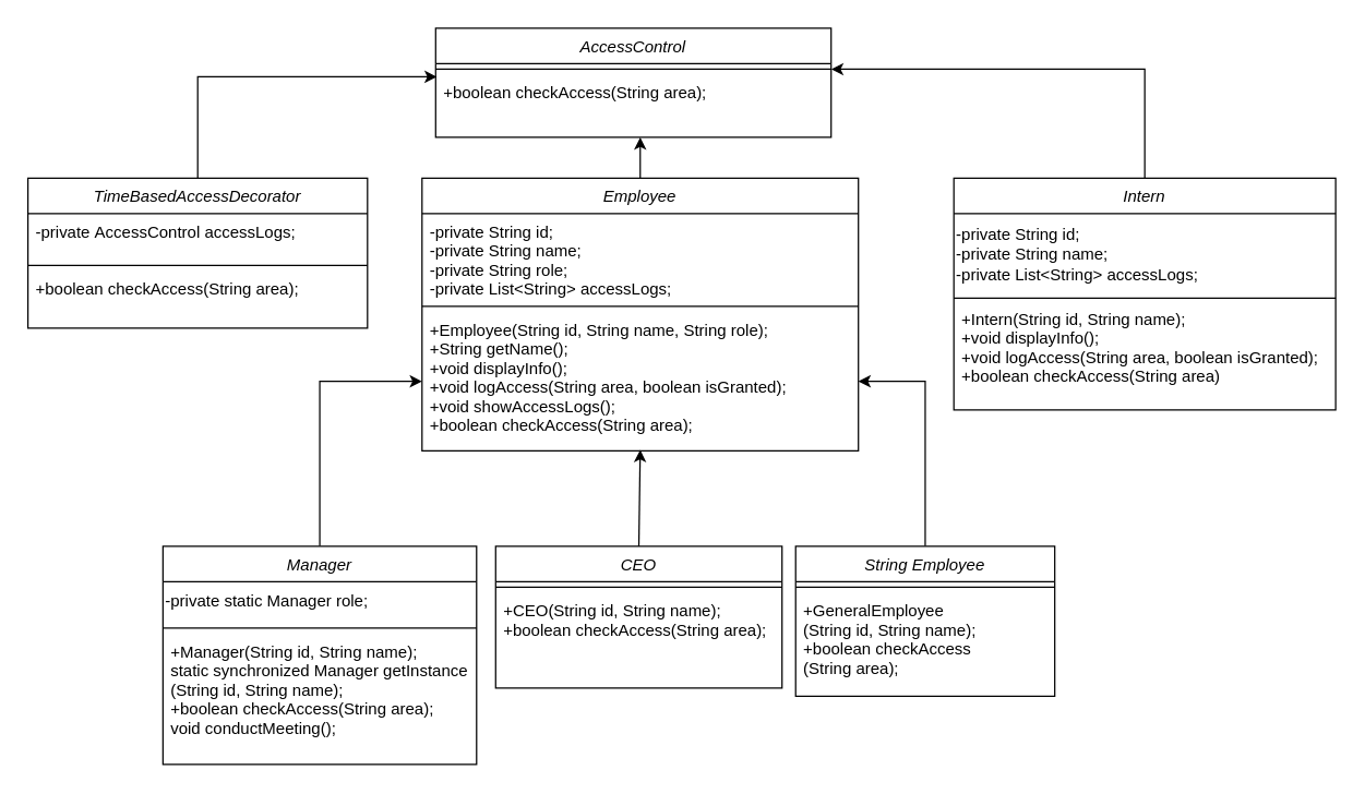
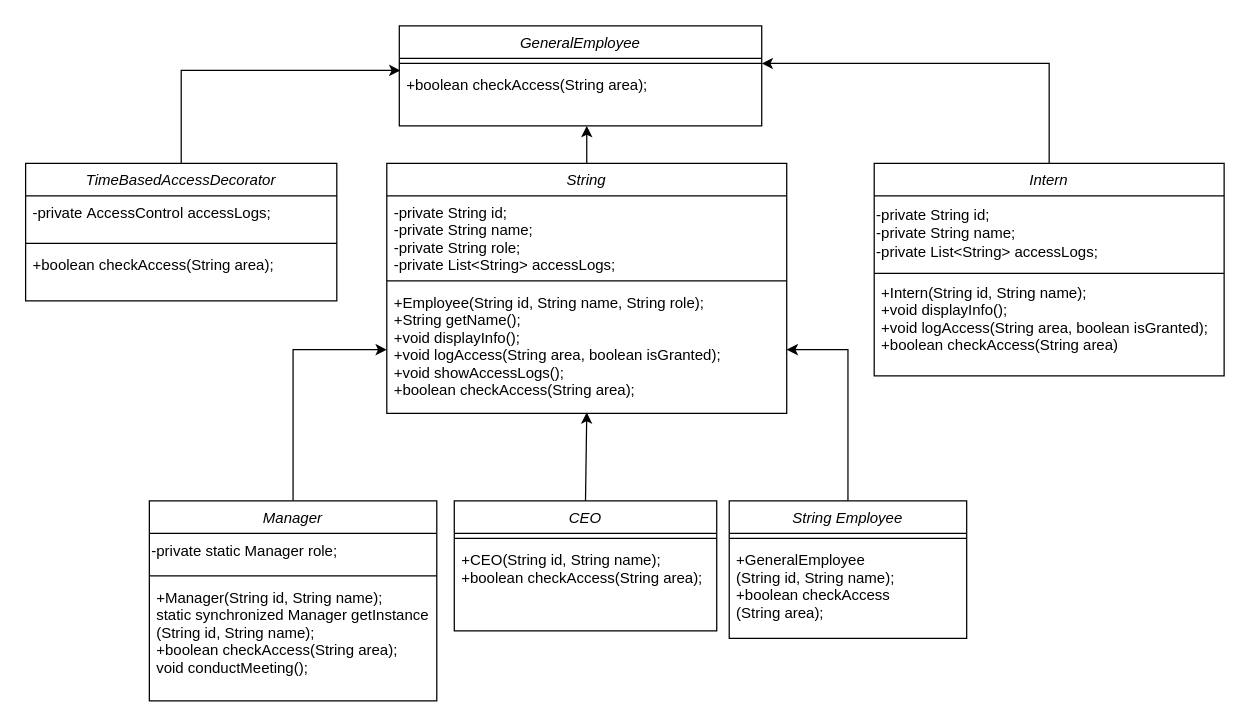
- <mxCell id="23" value="AccessControl" style="swimlane;fontStyle=2;align=center;verticalAlign=top;childLayout=stackLayout;horizontal=1;startSize=26;horizontalStack=0;resizeParent=1;resizeLast=0;collapsible=1;marginBottom=0;rounded=0;shadow=0;strokeWidth=1;" parent="1" vertex="1"><mxGeometry x="319" y="20" width="290" height="80" as="geometry"><mxRectangle x="220" y="120" width="160" height="26" as="alternateBounds" /></mxGeometry></mxCell>
+ <mxCell id="23" value="GeneralEmployee" style="swimlane;fontStyle=2;align=center;verticalAlign=top;childLayout=stackLayout;horizontal=1;startSize=26;horizontalStack=0;resizeParent=1;resizeLast=0;collapsible=1;marginBottom=0;rounded=0;shadow=0;strokeWidth=1;" parent="1" vertex="1"><mxGeometry x="319" y="20" width="290" height="80" as="geometry"><mxRectangle x="220" y="120" width="160" height="26" as="alternateBounds" /></mxGeometry></mxCell>
- <mxCell id="3" value="Employee" style="swimlane;fontStyle=2;align=center;verticalAlign=top;childLayout=stackLayout;horizontal=1;startSize=26;horizontalStack=0;resizeParent=1;resizeLast=0;collapsible=1;marginBottom=0;rounded=0;shadow=0;strokeWidth=1;" parent="1" vertex="1"><mxGeometry x="309" y="130" width="320" height="200" as="geometry"><mxRectangle x="220" y="120" width="160" height="26" as="alternateBounds" /></mxGeometry></mxCell>
+ <mxCell id="3" value="String" style="swimlane;fontStyle=2;align=center;verticalAlign=top;childLayout=stackLayout;horizontal=1;startSize=26;horizontalStack=0;resizeParent=1;resizeLast=0;collapsible=1;marginBottom=0;rounded=0;shadow=0;strokeWidth=1;" parent="1" vertex="1"><mxGeometry x="309" y="130" width="320" height="200" as="geometry"><mxRectangle x="220" y="120" width="160" height="26" as="alternateBounds" /></mxGeometry></mxCell>
